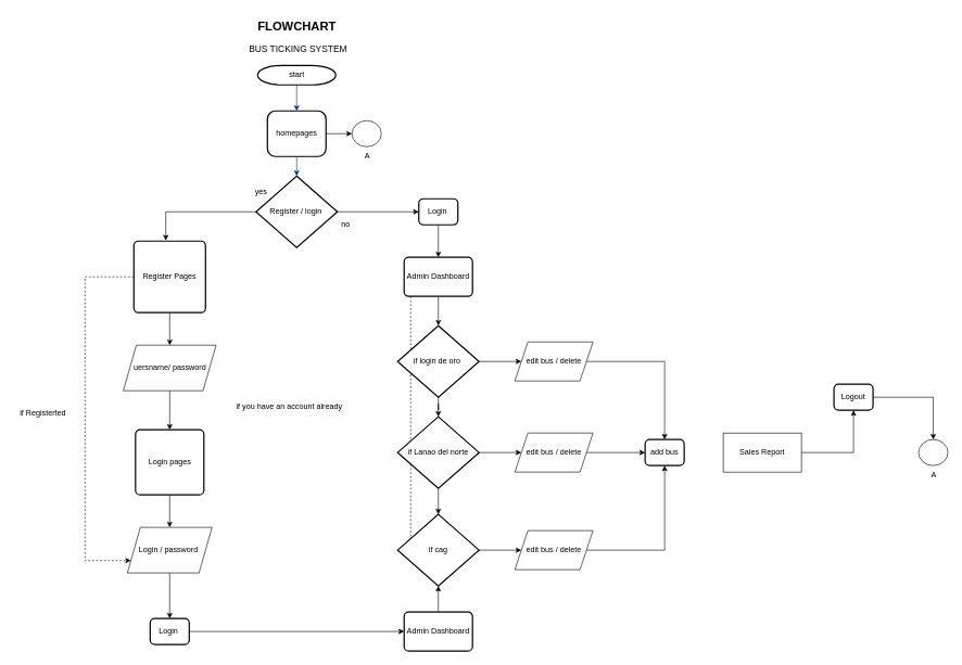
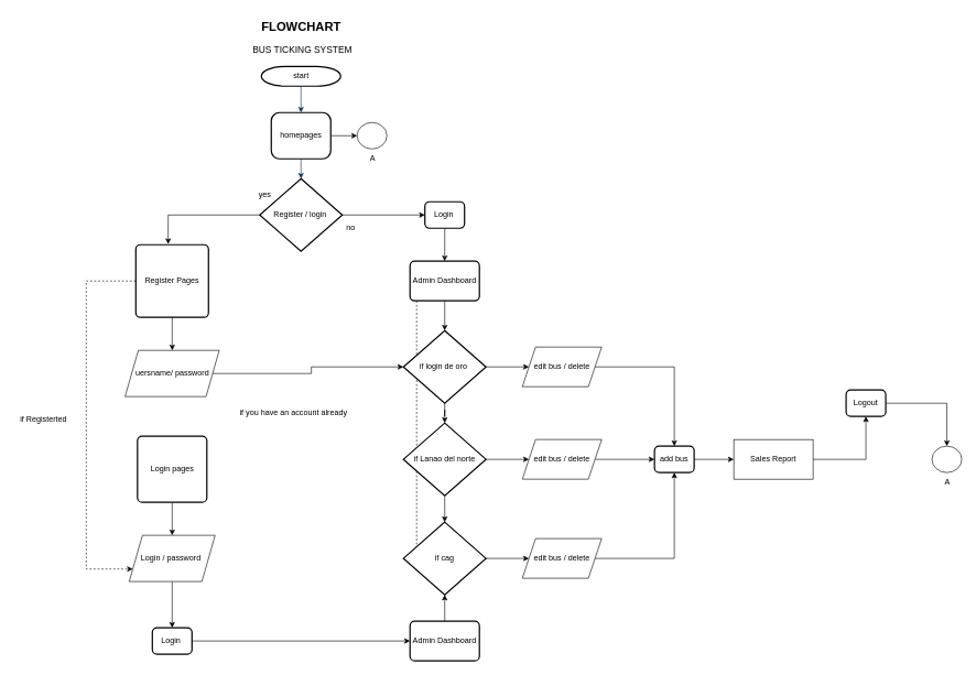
- <mxCell id="17" value="" style="edgeStyle=orthogonalEdgeStyle;rounded=0;orthogonalLoop=1;jettySize=auto;html=1;" edge="1" parent="1" source="18" target="15"><mxGeometry relative="1" as="geometry" /></mxCell>
+ <mxCell id="17" value="" style="edgeStyle=orthogonalEdgeStyle;rounded=0;orthogonalLoop=1;jettySize=auto;html=1;" edge="1" parent="1" source="18" target="33"><mxGeometry relative="1" as="geometry" /></mxCell>
+ <mxCell id="46" value="" style="edgeStyle=orthogonalEdgeStyle;rounded=0;orthogonalLoop=1;jettySize=auto;html=1;" edge="1" parent="1" source="47" target="49"><mxGeometry relative="1" as="geometry" /></mxCell>
